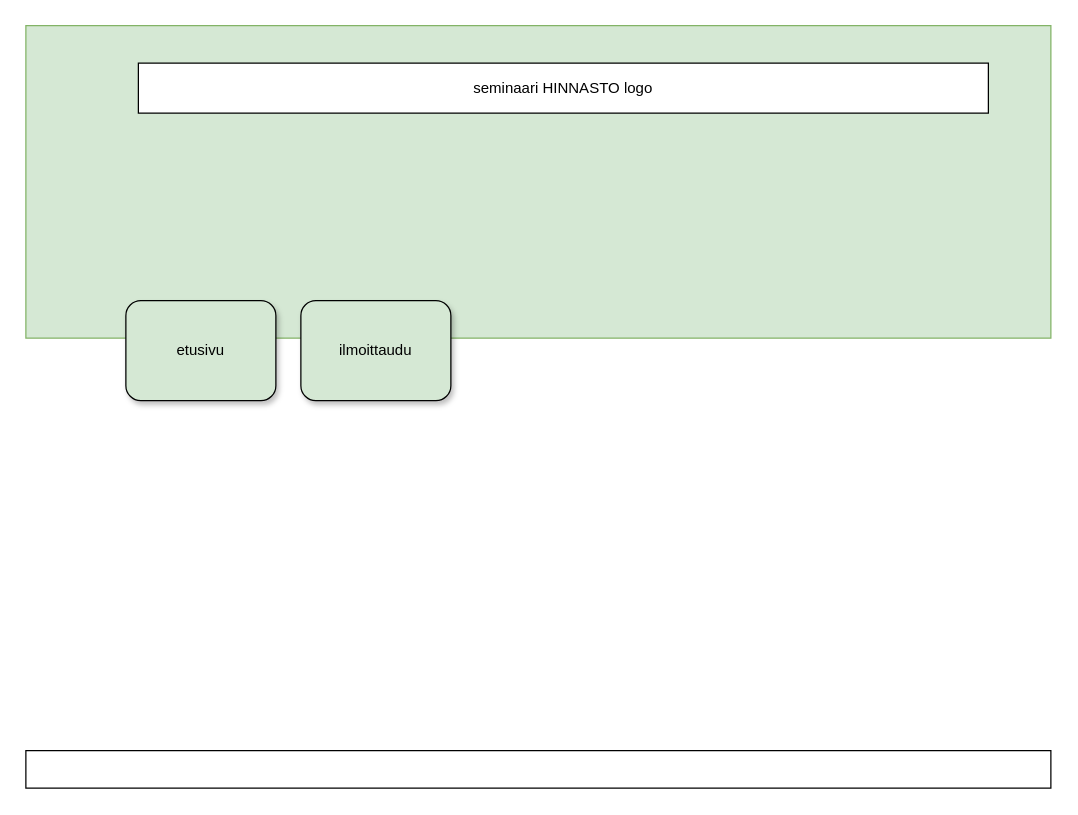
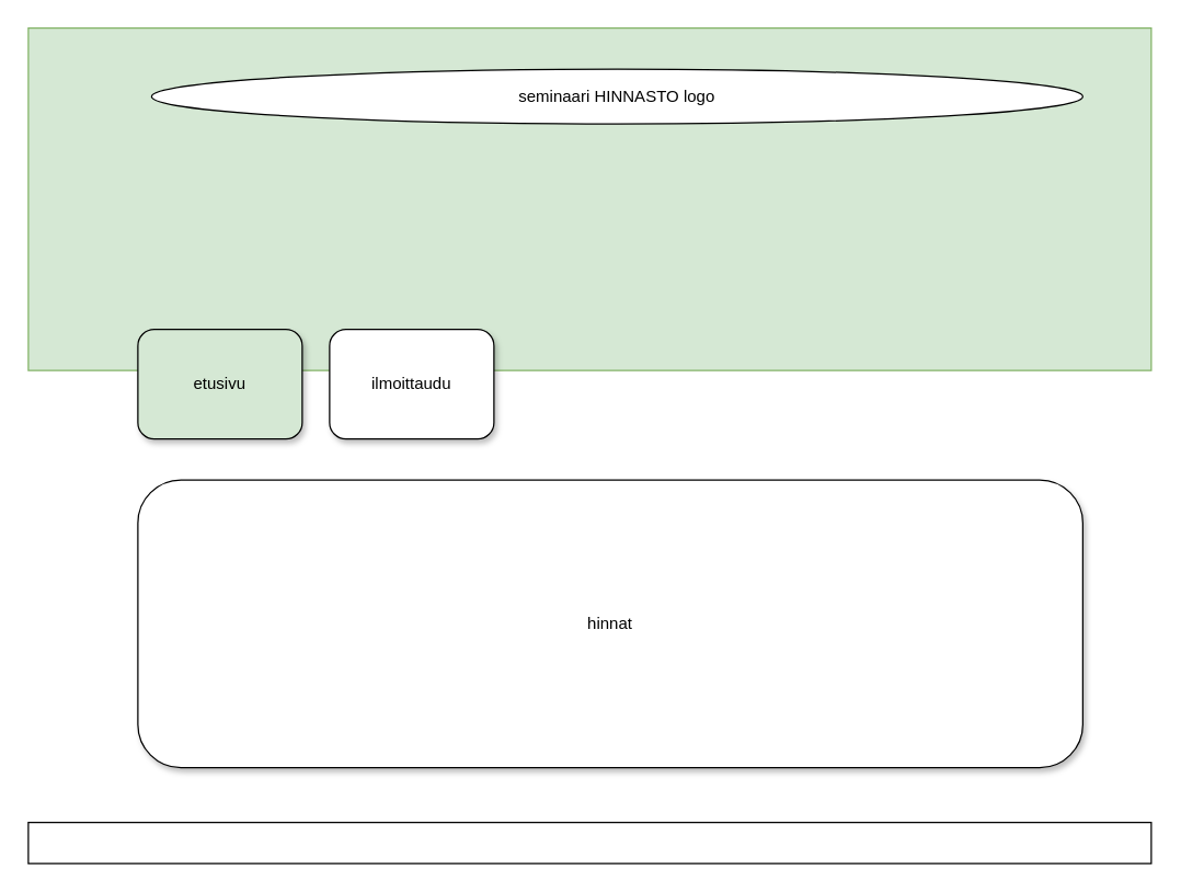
- <mxCell id="7" value="seminaari&lt;span style=&quot;white-space: pre&quot;&gt; &lt;/span&gt;HINNASTO&lt;span style=&quot;white-space: pre&quot;&gt; &lt;/span&gt;logo" style="rounded=0;whiteSpace=wrap;html=1;" vertex="1" parent="1"><mxGeometry x="110" y="50" width="680" height="40" as="geometry" /></mxCell>
+ <mxCell id="7" value="seminaari&lt;span style=&quot;white-space: pre&quot;&gt; &lt;/span&gt;HINNASTO&lt;span style=&quot;white-space: pre&quot;&gt; &lt;/span&gt;logo" style="ellipse;whiteSpace=wrap;html=1;" vertex="1" parent="1"><mxGeometry x="110" y="50" width="680" height="40" as="geometry" /></mxCell>
- <mxCell id="4" value="ilmoittaudu" style="rounded=1;whiteSpace=wrap;html=1;shadow=1;fillColor=#d5e8d4;" vertex="1" parent="1"><mxGeometry x="240" y="240" width="120" height="80" as="geometry" /></mxCell>
+ <mxCell id="4" value="ilmoittaudu" style="rounded=1;whiteSpace=wrap;html=1;shadow=1;" vertex="1" parent="1"><mxGeometry x="240" y="240" width="120" height="80" as="geometry" /></mxCell>
+ <mxCell id="5" value="hinnat" style="rounded=1;whiteSpace=wrap;html=1;shadow=1;" vertex="1" parent="1"><mxGeometry x="100" y="350" width="690" height="210" as="geometry" /></mxCell>
